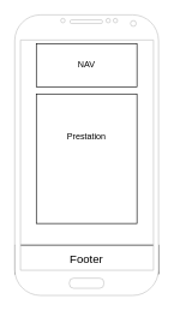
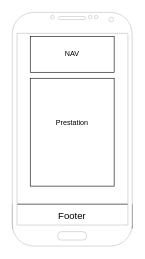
- <mxCell id="8" value="Prestation" style="text;html=1;strokeColor=none;fillColor=none;align=center;verticalAlign=middle;whiteSpace=wrap;rounded=0;" vertex="1" parent="1"><mxGeometry x="100" y="180" width="40" height="20" as="geometry" /></mxCell>
+ <mxCell id="8" value="Prestation" style="text;html=1;strokeColor=none;fillColor=none;align=center;verticalAlign=middle;whiteSpace=wrap;rounded=0;" vertex="1" parent="1"><mxGeometry x="100" y="195" width="40" height="20" as="geometry" /></mxCell>
